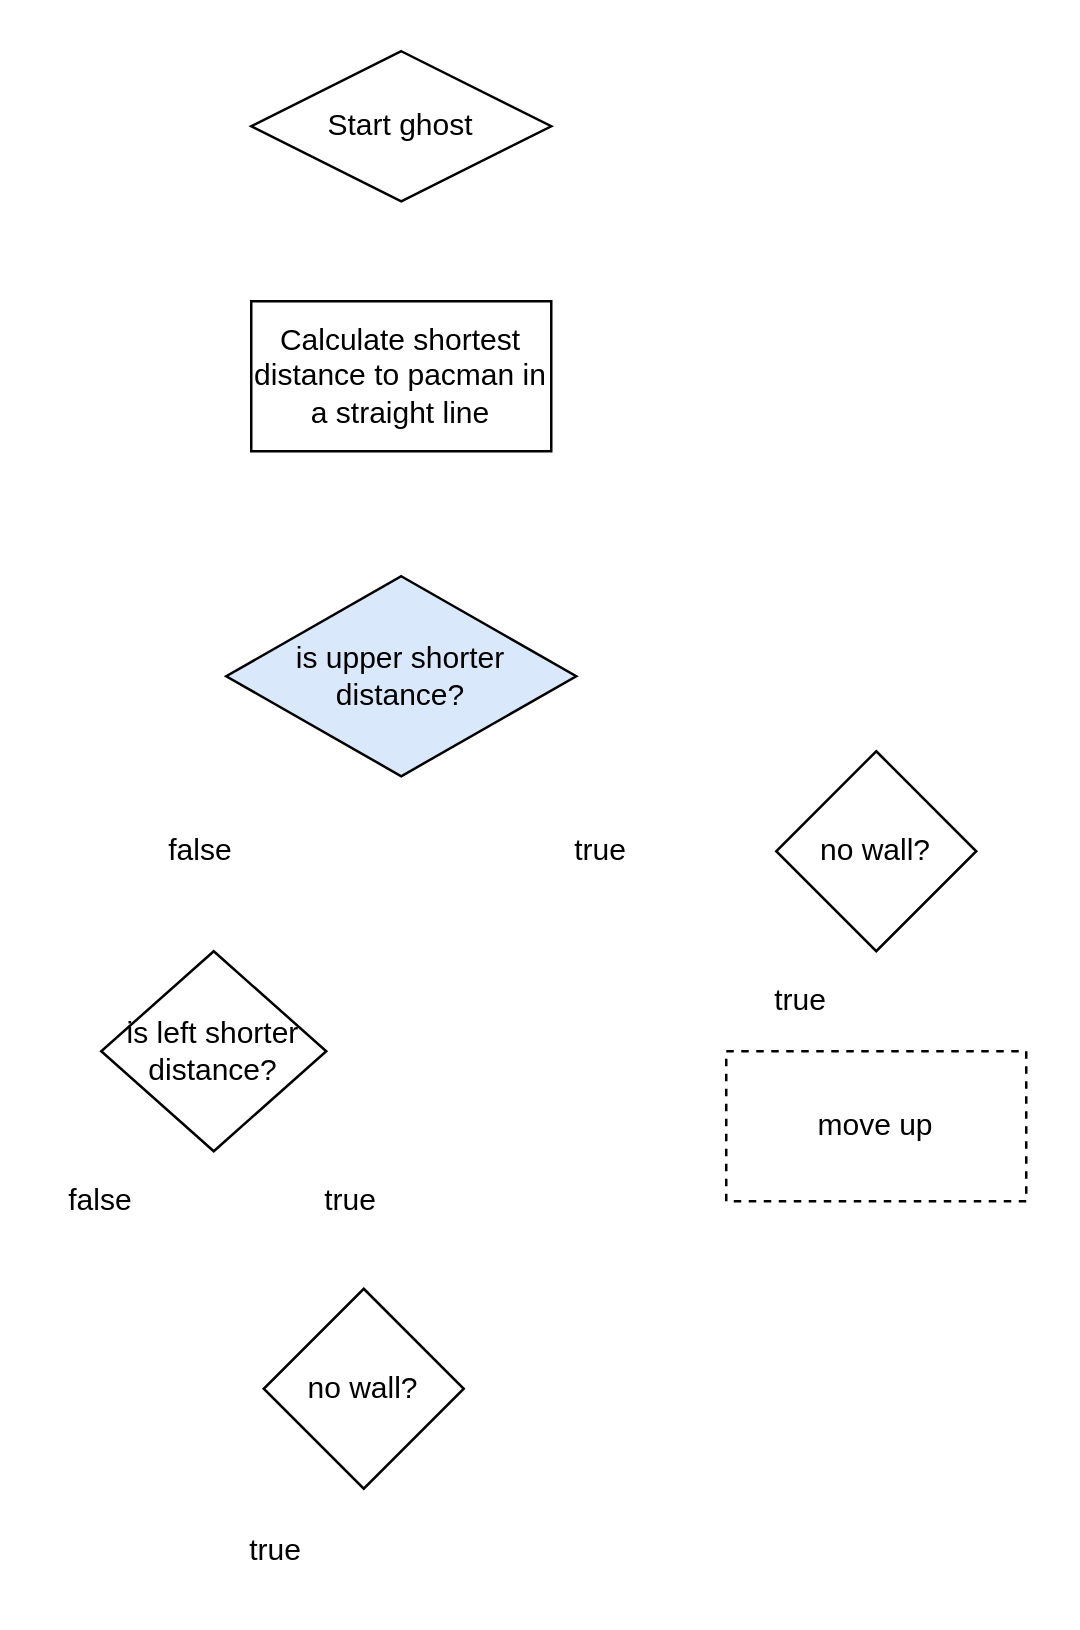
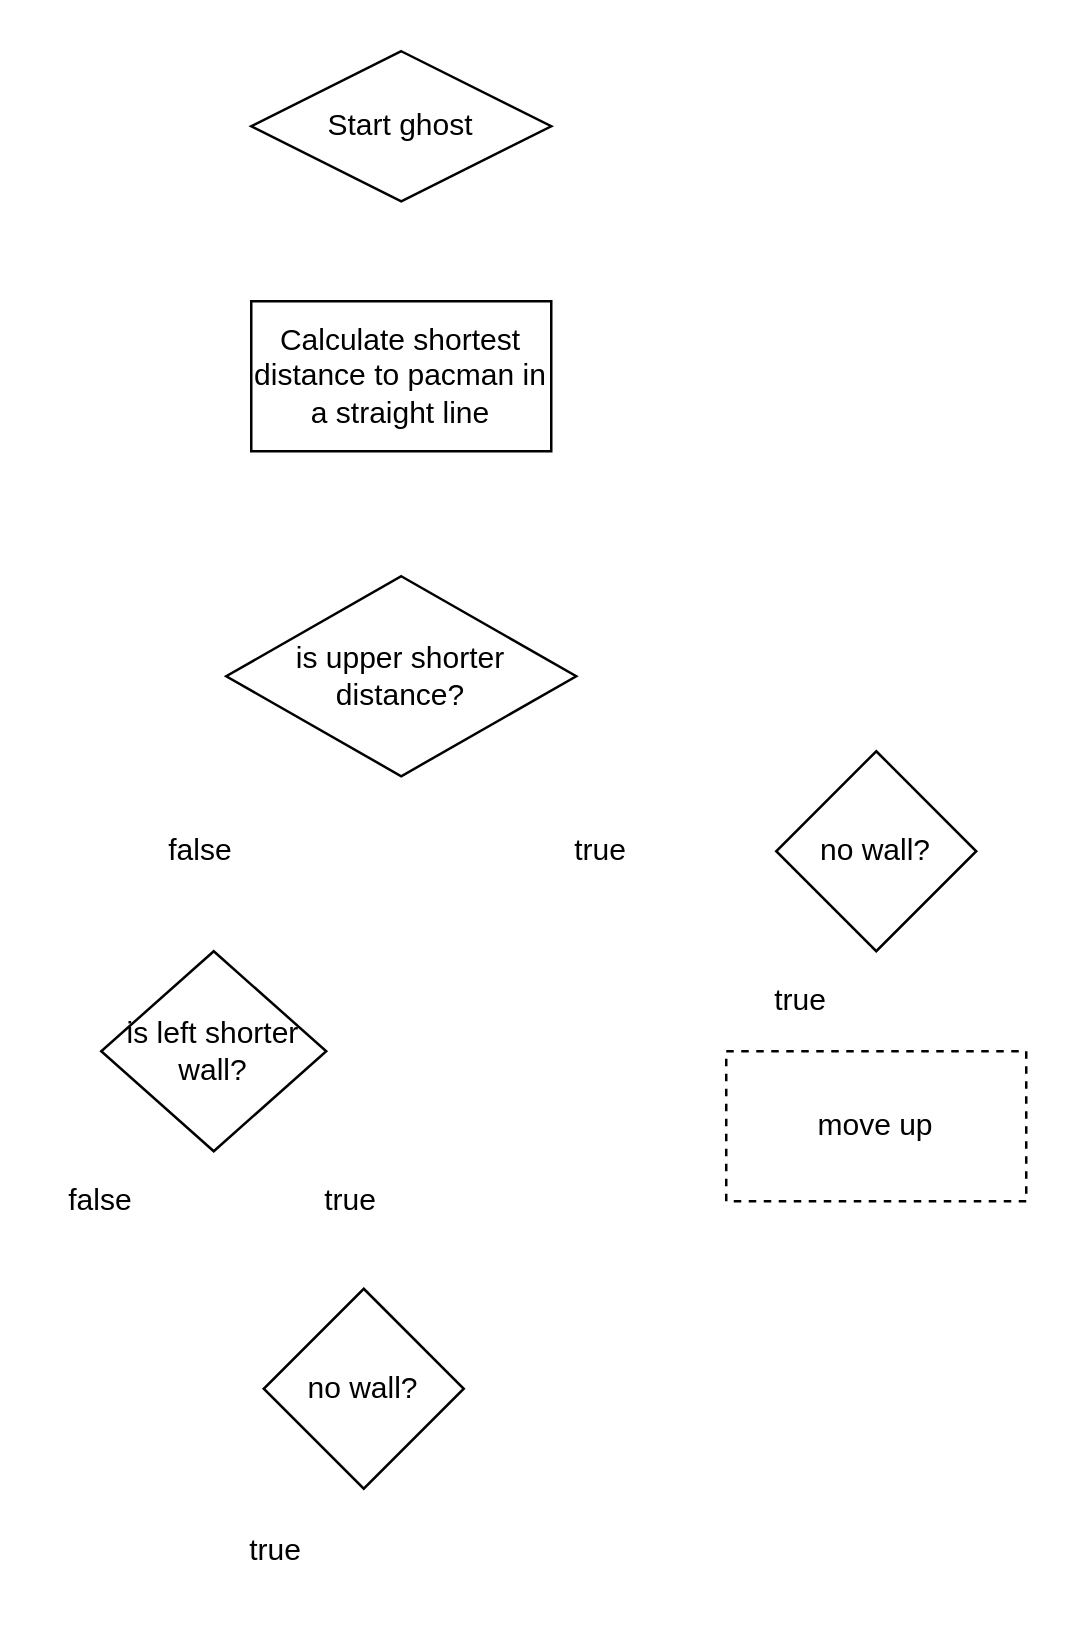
- <mxCell id="4" value="is upper shorter distance?" style="rhombus;whiteSpace=wrap;html=1;fillColor=#dae8fc;" vertex="1" parent="1"><mxGeometry x="90" y="230" width="140" height="80" as="geometry" /></mxCell>
+ <mxCell id="4" value="is upper shorter distance?" style="rhombus;whiteSpace=wrap;html=1;" vertex="1" parent="1"><mxGeometry x="90" y="230" width="140" height="80" as="geometry" /></mxCell>
- <mxCell id="10" value="is left shorter distance?" style="rhombus;whiteSpace=wrap;html=1;" vertex="1" parent="1"><mxGeometry x="40" y="380" width="90" height="80" as="geometry" /></mxCell>
+ <mxCell id="10" value="is left shorter wall?" style="rhombus;whiteSpace=wrap;html=1;" vertex="1" parent="1"><mxGeometry x="40" y="380" width="90" height="80" as="geometry" /></mxCell>
